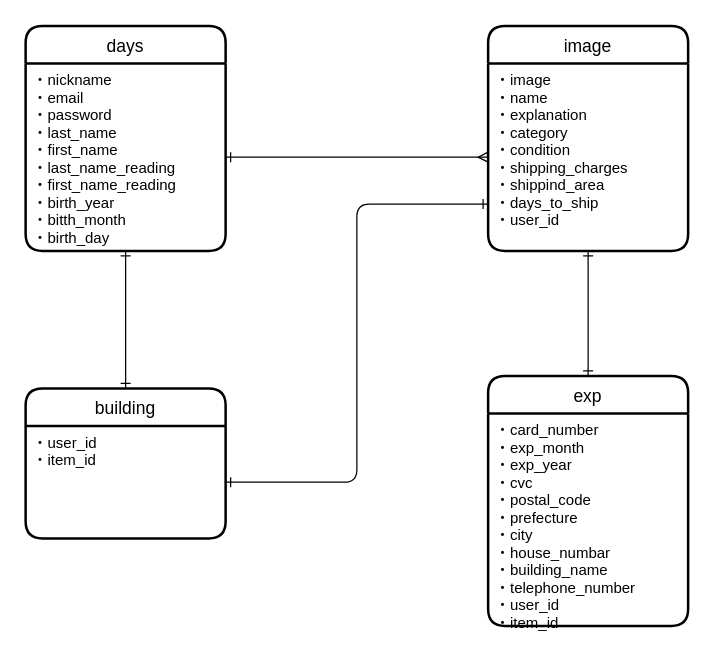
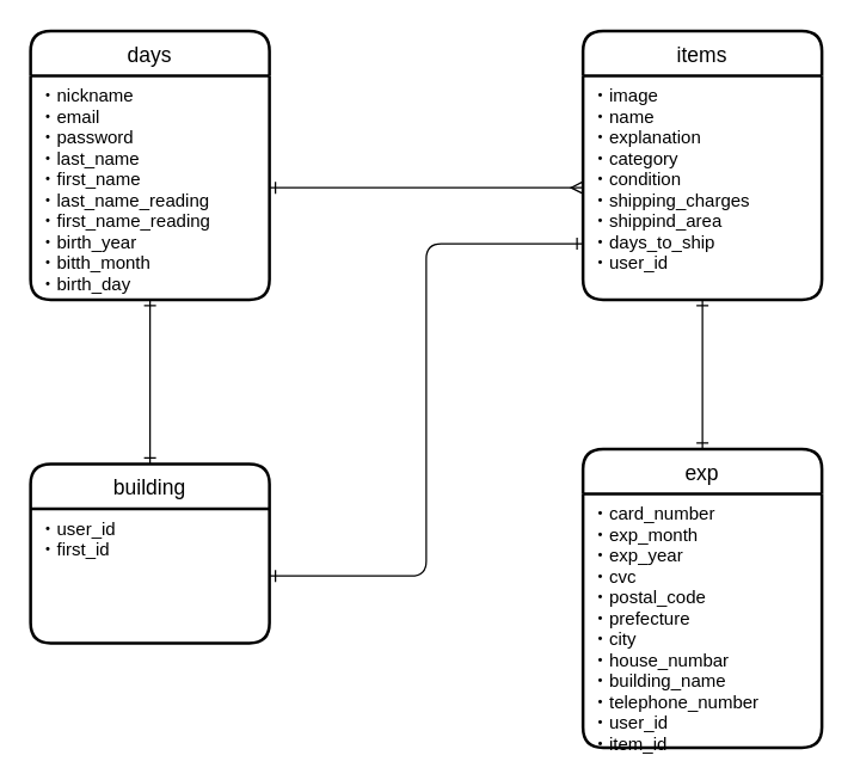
- <mxCell id="4" value="image" style="swimlane;childLayout=stackLayout;horizontal=1;startSize=30;horizontalStack=0;rounded=1;fontSize=14;fontStyle=0;strokeWidth=2;resizeParent=0;resizeLast=1;shadow=0;dashed=0;align=center;" parent="1" vertex="1"><mxGeometry x="390" y="20" width="160" height="180" as="geometry" /></mxCell>
+ <mxCell id="4" value="items" style="swimlane;childLayout=stackLayout;horizontal=1;startSize=30;horizontalStack=0;rounded=1;fontSize=14;fontStyle=0;strokeWidth=2;resizeParent=0;resizeLast=1;shadow=0;dashed=0;align=center;" parent="1" vertex="1"><mxGeometry x="390" y="20" width="160" height="180" as="geometry" /></mxCell>
- <mxCell id="9" value="・user_id&#10;・item_id&#10;" style="align=left;strokeColor=none;fillColor=none;spacingLeft=4;fontSize=12;verticalAlign=top;resizable=0;rotatable=0;part=1;" vertex="1" parent="8"><mxGeometry y="30" width="160" height="90" as="geometry" /></mxCell>
+ <mxCell id="9" value="・user_id&#10;・first_id&#10;" style="align=left;strokeColor=none;fillColor=none;spacingLeft=4;fontSize=12;verticalAlign=top;resizable=0;rotatable=0;part=1;" vertex="1" parent="8"><mxGeometry y="30" width="160" height="90" as="geometry" /></mxCell>
